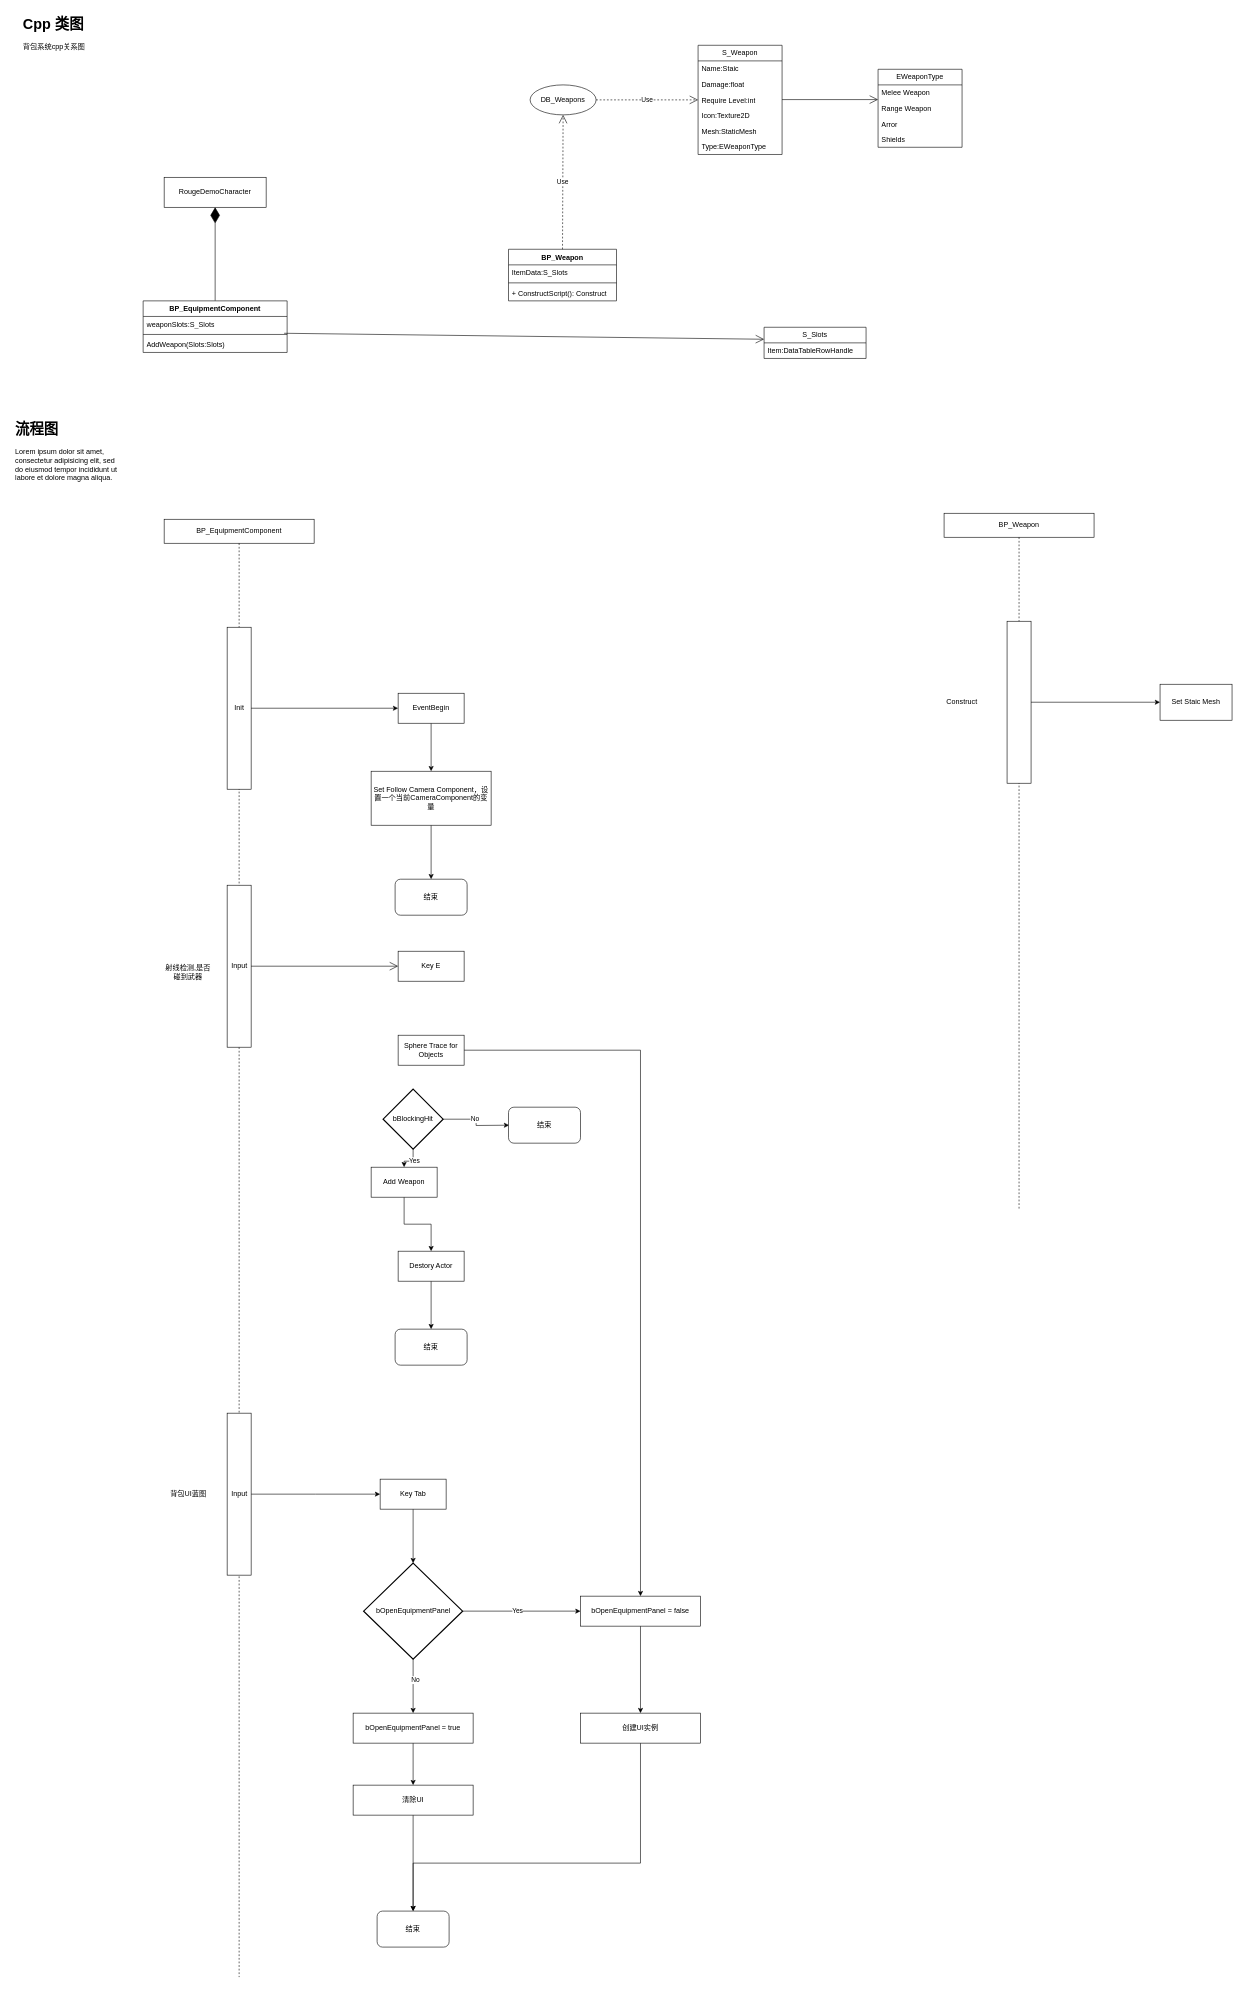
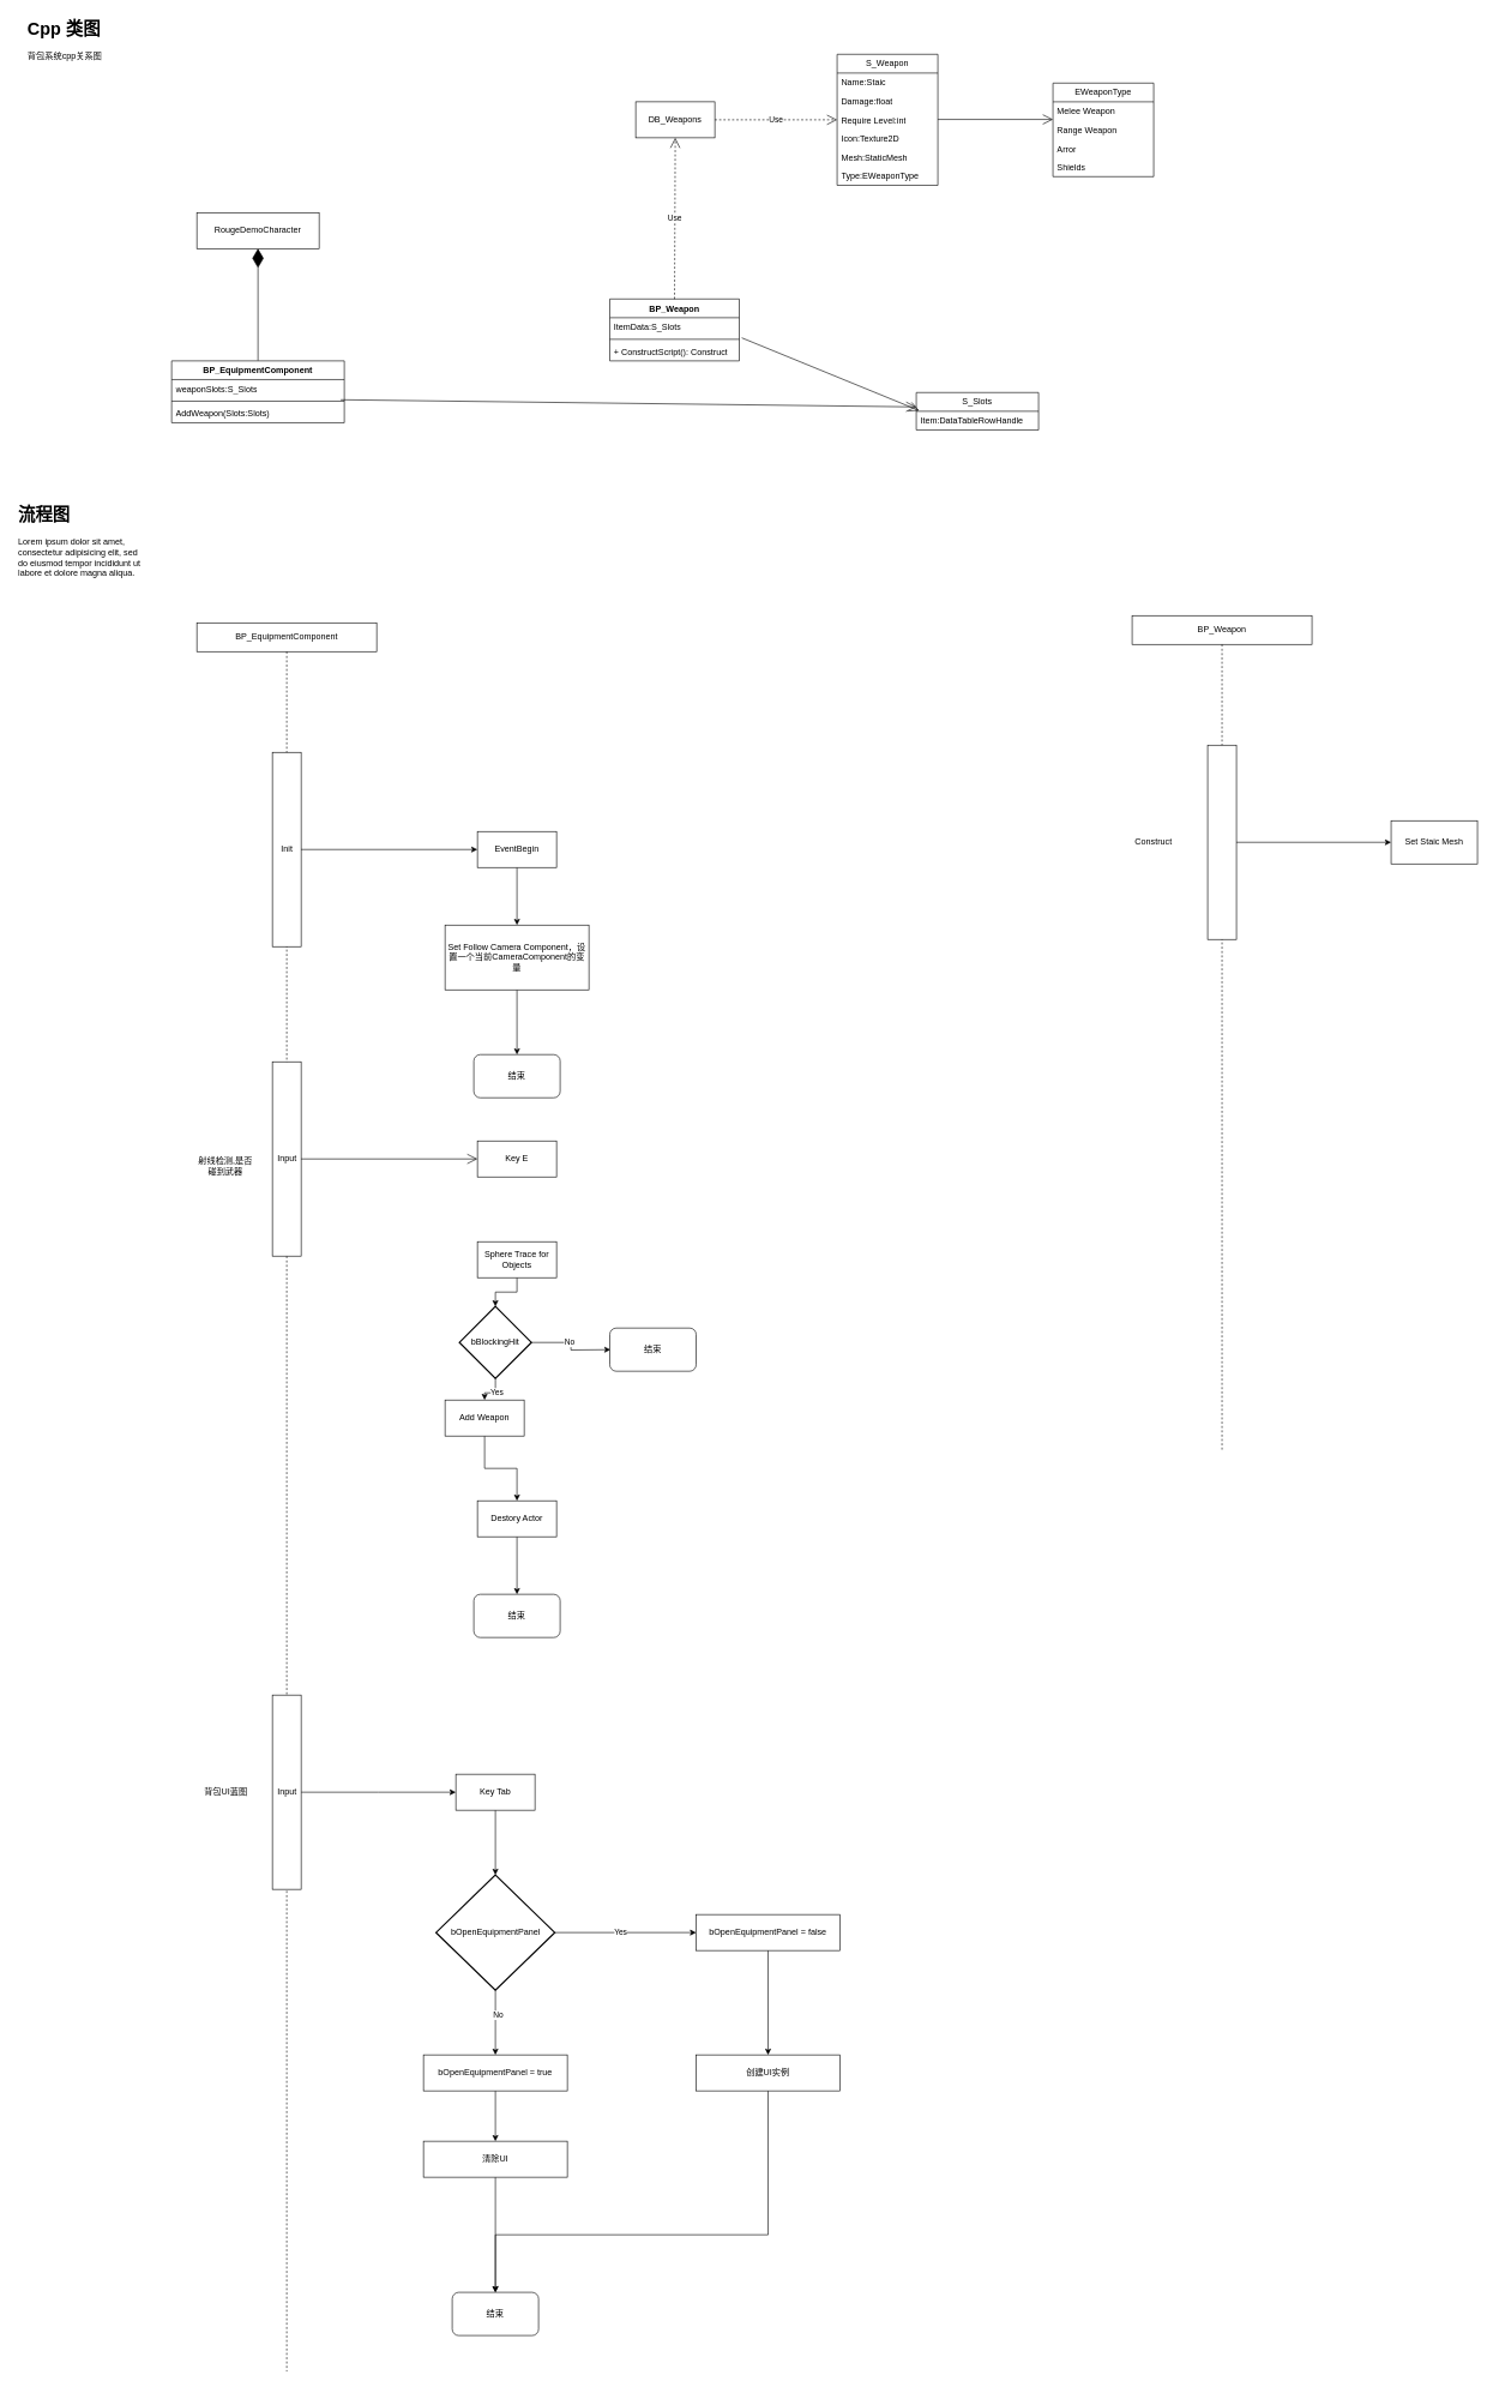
- <mxCell id="17" value="DB_Weapons" style="ellipse;html=1;whiteSpace=wrap;" parent="1" vertex="1"><mxGeometry x="883" y="141" width="110" height="50" as="geometry" /></mxCell>
+ <mxCell id="17" value="DB_Weapons" style="html=1;whiteSpace=wrap;" parent="1" vertex="1"><mxGeometry x="883" y="141" width="110" height="50" as="geometry" /></mxCell>
+ <mxCell id="19" value="" style="endArrow=open;endFill=1;endSize=12;html=1;rounded=0;exitX=1.019;exitY=1.077;exitDx=0;exitDy=0;entryX=0.024;entryY=-0.038;entryDx=0;entryDy=0;entryPerimeter=0;exitPerimeter=0;" parent="1" source="21" target="16" edge="1"><mxGeometry width="160" relative="1" as="geometry"><mxPoint x="897" y="480" as="sourcePoint" /><mxPoint x="1067" y="565" as="targetPoint" /></mxGeometry></mxCell>
- <mxCell id="41" value="" style="edgeStyle=orthogonalEdgeStyle;rounded=0;orthogonalLoop=1;jettySize=auto;html=1;" parent="1" source="42" target="78" edge="1"><mxGeometry relative="1" as="geometry" /></mxCell>
+ <mxCell id="41" value="" style="edgeStyle=orthogonalEdgeStyle;rounded=0;orthogonalLoop=1;jettySize=auto;html=1;" parent="1" source="42" target="47" edge="1"><mxGeometry relative="1" as="geometry" /></mxCell>
